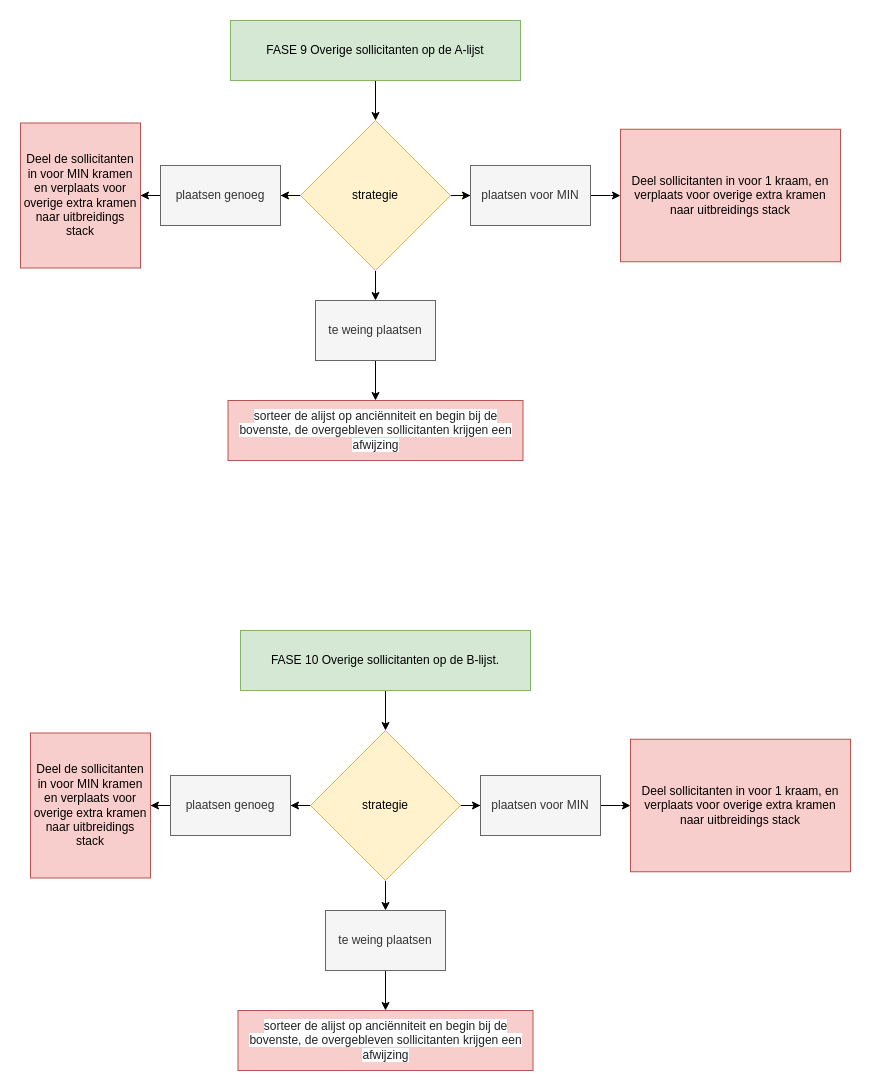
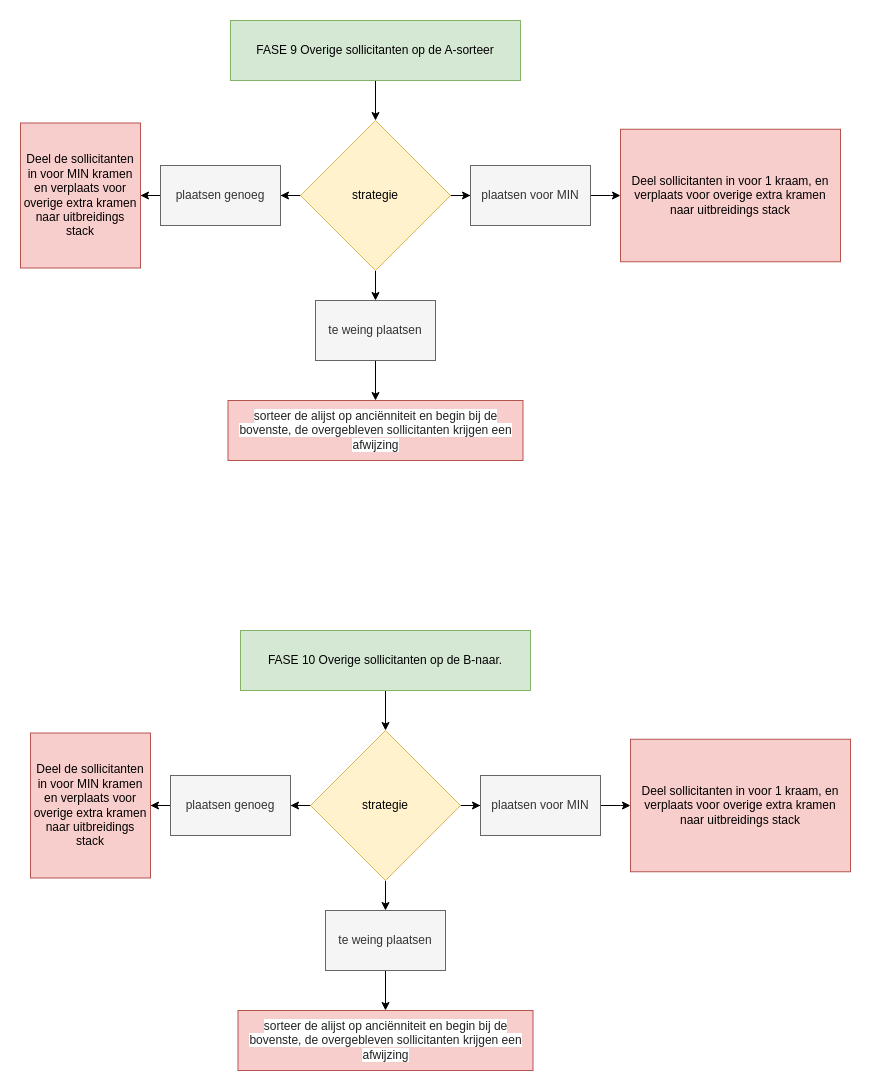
- <mxCell id="3" value="FASE 9 Overige sollicitanten op de A-lijst" style="rounded=0;whiteSpace=wrap;html=1;fillColor=#d5e8d4;strokeColor=#82b366;" parent="1" vertex="1"><mxGeometry x="230" y="20" width="290" height="60" as="geometry" /></mxCell>
+ <mxCell id="3" value="FASE 9 Overige sollicitanten op de A-sorteer" style="rounded=0;whiteSpace=wrap;html=1;fillColor=#d5e8d4;strokeColor=#82b366;" parent="1" vertex="1"><mxGeometry x="230" y="20" width="290" height="60" as="geometry" /></mxCell>
- <mxCell id="18" value="FASE 10 Overige sollicitanten op de B-lijst." style="rounded=0;whiteSpace=wrap;html=1;fillColor=#d5e8d4;strokeColor=#82b366;" parent="1" vertex="1"><mxGeometry x="240" y="630" width="290" height="60" as="geometry" /></mxCell>
+ <mxCell id="18" value="FASE 10 Overige sollicitanten op de B-naar." style="rounded=0;whiteSpace=wrap;html=1;fillColor=#d5e8d4;strokeColor=#82b366;" parent="1" vertex="1"><mxGeometry x="240" y="630" width="290" height="60" as="geometry" /></mxCell>
